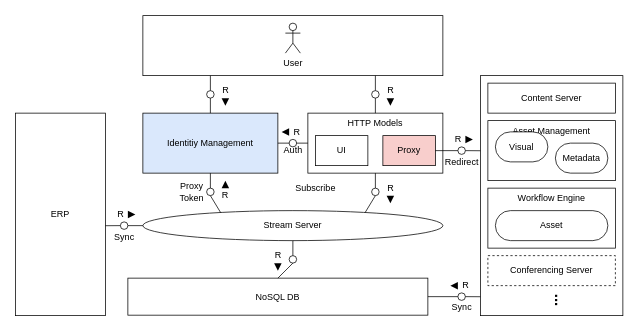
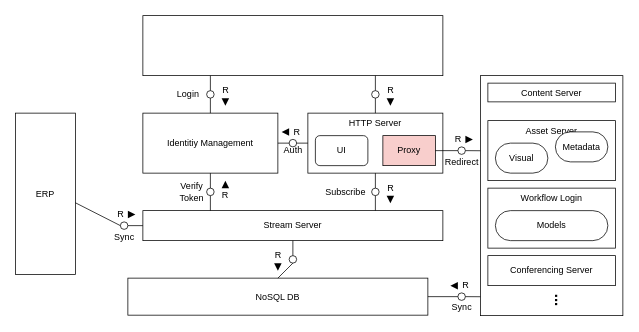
- <mxCell id="5" value="User" style="shape=umlActor;verticalLabelPosition=bottom;labelBackgroundColor=#ffffff;verticalAlign=top;html=1;outlineConnect=0;" parent="1" vertex="1"><mxGeometry x="380" y="30" width="20" height="40" as="geometry" /></mxCell>
+ <mxCell id="64" value="Login" style="text;html=1;align=center;verticalAlign=middle;resizable=0;points=[];autosize=1;" parent="1" vertex="1"><mxGeometry x="230" y="115" width="40" height="20" as="geometry" /></mxCell>
- <mxCell id="43" value="Content Server" style="rounded=0;whiteSpace=wrap;html=1;" parent="1" vertex="1"><mxGeometry x="650" y="110" width="170" height="40" as="geometry" /></mxCell>
+ <mxCell id="43" value="Content Server" style="rounded=0;whiteSpace=wrap;html=1;" parent="1" vertex="1"><mxGeometry x="650" y="110" width="170" height="25" as="geometry" /></mxCell>
- <mxCell id="7" value="HTTP Models" style="rounded=0;whiteSpace=wrap;html=1;verticalAlign=top;" parent="1" vertex="1"><mxGeometry x="410" y="150" width="180" height="80" as="geometry" /></mxCell>
+ <mxCell id="7" value="HTTP Server" style="rounded=0;whiteSpace=wrap;html=1;verticalAlign=top;" parent="1" vertex="1"><mxGeometry x="410" y="150" width="180" height="80" as="geometry" /></mxCell>
- <mxCell id="3" value="Asset Management" style="rounded=0;whiteSpace=wrap;html=1;verticalAlign=top;" parent="1" vertex="1"><mxGeometry x="650" y="160" width="170" height="80" as="geometry" /></mxCell>
+ <mxCell id="3" value="Asset Server" style="rounded=0;whiteSpace=wrap;html=1;verticalAlign=top;" parent="1" vertex="1"><mxGeometry x="650" y="160" width="170" height="80" as="geometry" /></mxCell>
- <mxCell id="6" value="Identitiy Management" style="rounded=0;whiteSpace=wrap;html=1;fillColor=#dae8fc;" parent="1" vertex="1"><mxGeometry x="190" y="150" width="180" height="80" as="geometry" /></mxCell>
+ <mxCell id="6" value="Identitiy Management" style="rounded=0;whiteSpace=wrap;html=1;" parent="1" vertex="1"><mxGeometry x="190" y="150" width="180" height="80" as="geometry" /></mxCell>
- <mxCell id="13" value="Visual" style="rounded=1;whiteSpace=wrap;html=1;arcSize=50;" parent="1" vertex="1"><mxGeometry x="660" y="175" width="70" height="40" as="geometry" /></mxCell>
+ <mxCell id="13" value="Visual" style="rounded=1;whiteSpace=wrap;html=1;arcSize=50;" parent="1" vertex="1"><mxGeometry x="660" y="190" width="70" height="40" as="geometry" /></mxCell>
- <mxCell id="8" value="UI" style="rounded=0;whiteSpace=wrap;html=1;" parent="1" vertex="1"><mxGeometry x="420" y="180" width="70" height="40" as="geometry" /></mxCell>
+ <mxCell id="8" value="UI" style="whiteSpace=wrap;html=1;rounded=1;" parent="1" vertex="1"><mxGeometry x="420" y="180" width="70" height="40" as="geometry" /></mxCell>
- <mxCell id="12" value="Metadata" style="rounded=1;whiteSpace=wrap;html=1;arcSize=50;" parent="1" vertex="1"><mxGeometry x="740" y="190" width="70" height="40" as="geometry" /></mxCell>
+ <mxCell id="12" value="Metadata" style="rounded=1;whiteSpace=wrap;html=1;arcSize=50;" parent="1" vertex="1"><mxGeometry x="740" y="175" width="70" height="40" as="geometry" /></mxCell>
- <mxCell id="74" value="Subscribe" style="text;html=1;align=center;verticalAlign=middle;resizable=0;points=[];autosize=1;" parent="1" vertex="1"><mxGeometry x="385" y="240" width="70" height="20" as="geometry" /></mxCell>
+ <mxCell id="74" value="Subscribe" style="text;html=1;align=center;verticalAlign=middle;resizable=0;points=[];autosize=1;" parent="1" vertex="1"><mxGeometry x="425" y="245" width="70" height="20" as="geometry" /></mxCell>
- <mxCell id="66" value="Proxy&lt;br&gt;Token" style="text;html=1;align=center;verticalAlign=middle;resizable=0;points=[];autosize=1;" parent="1" vertex="1"><mxGeometry x="230" y="240" width="50" height="30" as="geometry" /></mxCell>
+ <mxCell id="66" value="Verify&lt;br&gt;Token" style="text;html=1;align=center;verticalAlign=middle;resizable=0;points=[];autosize=1;" parent="1" vertex="1"><mxGeometry x="230" y="240" width="50" height="30" as="geometry" /></mxCell>
- <mxCell id="14" value="Workflow Engine" style="rounded=0;whiteSpace=wrap;html=1;verticalAlign=top;" parent="1" vertex="1"><mxGeometry x="650" y="250" width="170" height="80" as="geometry" /></mxCell>
+ <mxCell id="14" value="Workflow Login" style="rounded=0;whiteSpace=wrap;html=1;verticalAlign=top;" parent="1" vertex="1"><mxGeometry x="650" y="250" width="170" height="80" as="geometry" /></mxCell>
- <mxCell id="16" value="ERP" style="rounded=0;whiteSpace=wrap;html=1;" parent="1" vertex="1"><mxGeometry x="20" y="150" width="120" height="270" as="geometry" /></mxCell>
+ <mxCell id="16" value="ERP" style="rounded=0;whiteSpace=wrap;html=1;" parent="1" vertex="1"><mxGeometry x="20" y="150" width="80" height="215" as="geometry" /></mxCell>
- <mxCell id="10" value="Stream Server" style="ellipse;whiteSpace=wrap;html=1;points=[[0.225,0],[0.775,0],[0.5,1]];" parent="1" vertex="1"><mxGeometry x="190" y="280" width="400" height="40" as="geometry" /></mxCell>
+ <mxCell id="10" value="Stream Server" style="rounded=0;whiteSpace=wrap;html=1;points=[[0.225,0],[0.775,0],[0.5,1]]" parent="1" vertex="1"><mxGeometry x="190" y="280" width="400" height="40" as="geometry" /></mxCell>
- <mxCell id="15" value="Asset" style="rounded=1;whiteSpace=wrap;html=1;arcSize=50;" parent="1" vertex="1"><mxGeometry x="660" y="280" width="150" height="40" as="geometry" /></mxCell>
+ <mxCell id="15" value="Models" style="rounded=1;whiteSpace=wrap;html=1;arcSize=50;" parent="1" vertex="1"><mxGeometry x="660" y="280" width="150" height="40" as="geometry" /></mxCell>
- <mxCell id="18" value="Conferencing Server" style="rounded=0;whiteSpace=wrap;html=1;dashed=1;" parent="1" vertex="1"><mxGeometry x="650" y="340" width="170" height="40" as="geometry" /></mxCell>
+ <mxCell id="18" value="Conferencing Server" style="rounded=0;whiteSpace=wrap;html=1;" parent="1" vertex="1"><mxGeometry x="650" y="340" width="170" height="40" as="geometry" /></mxCell>
